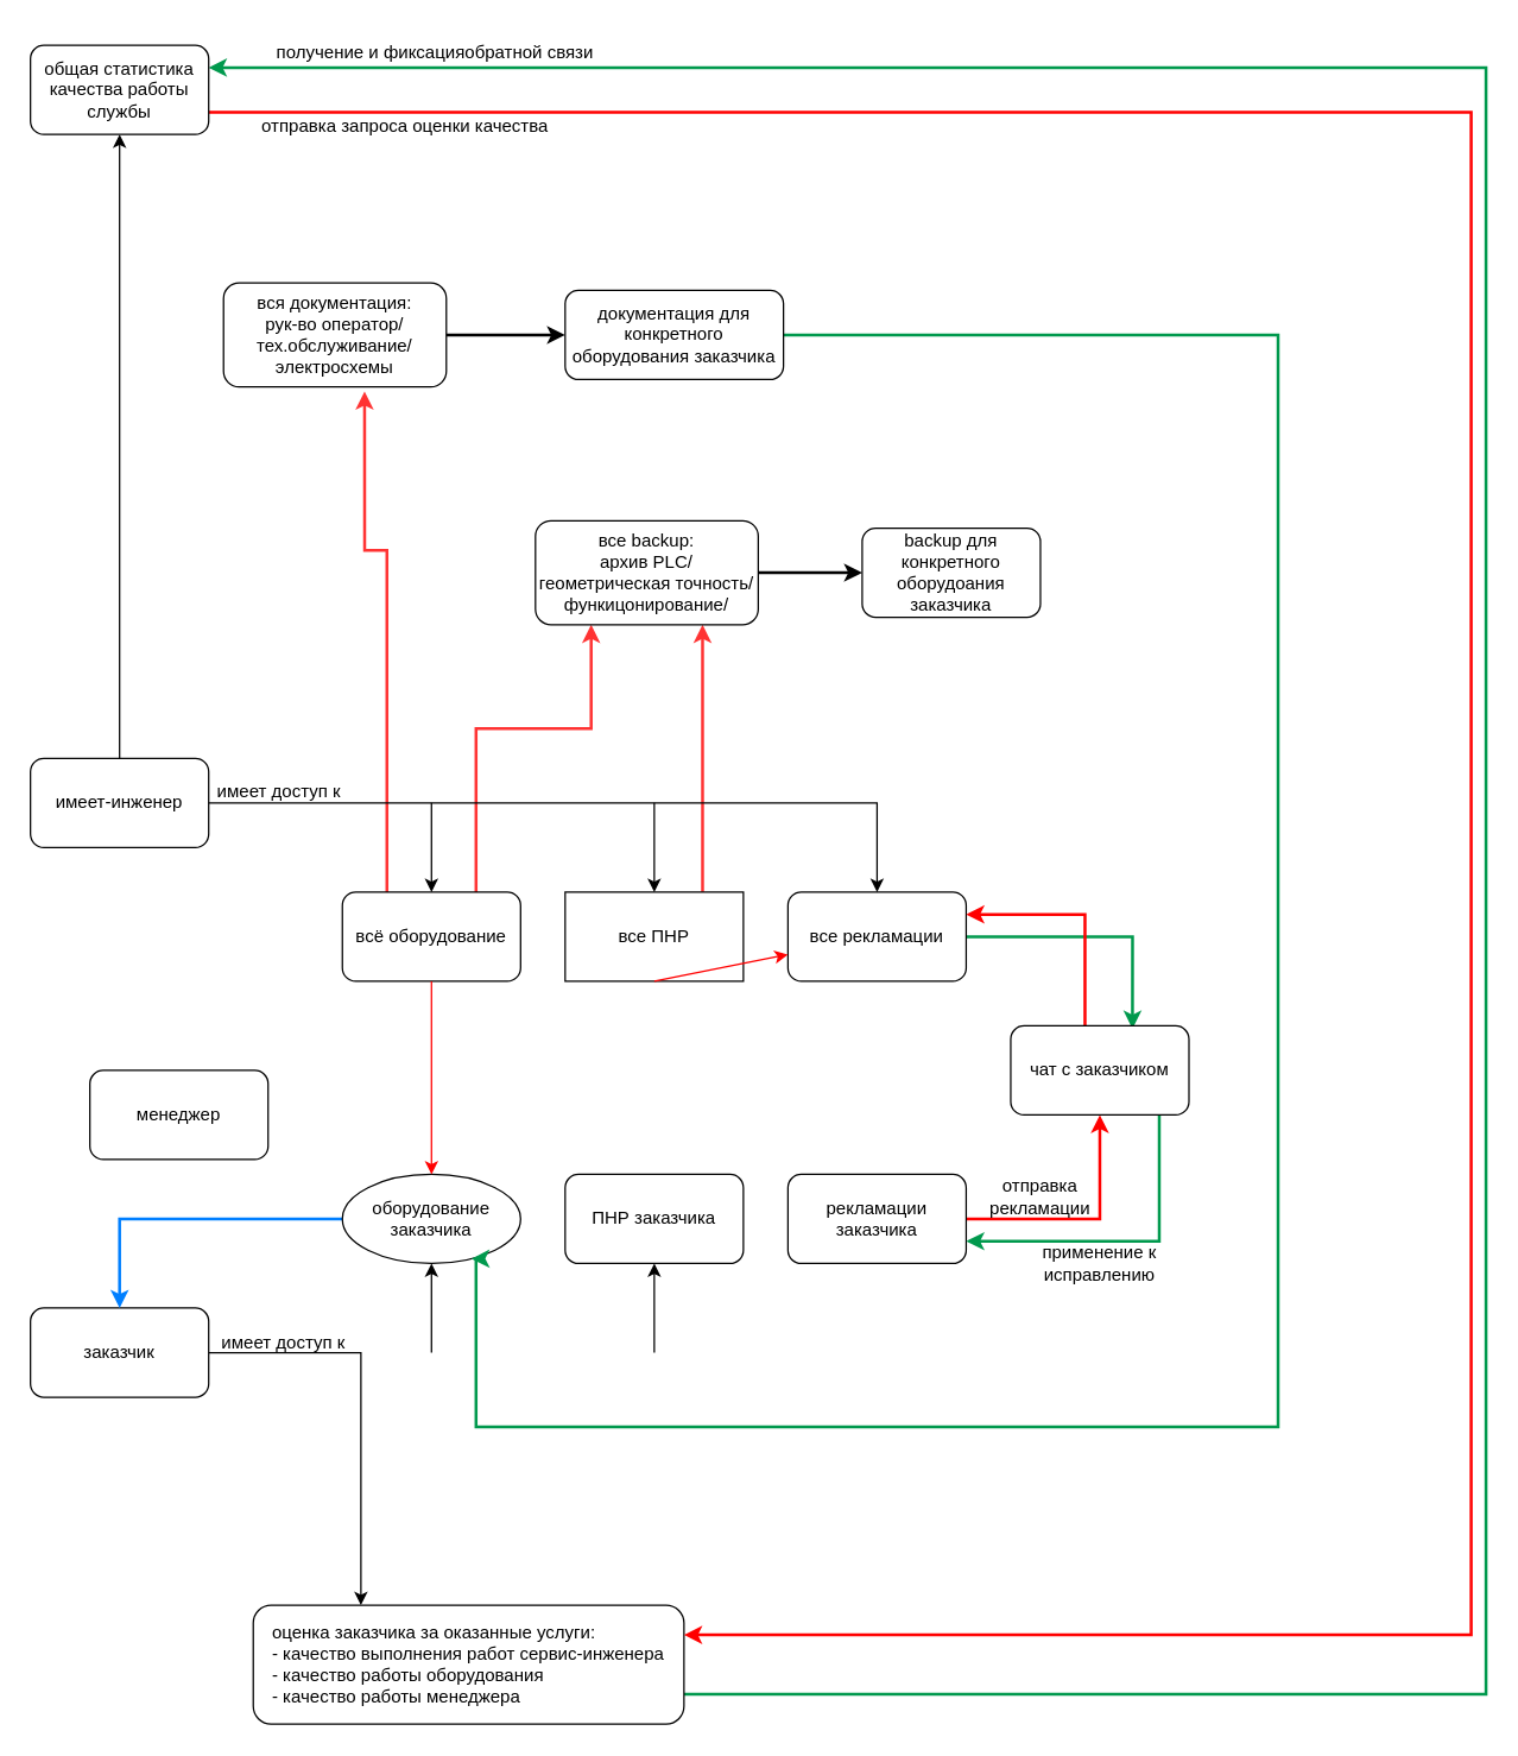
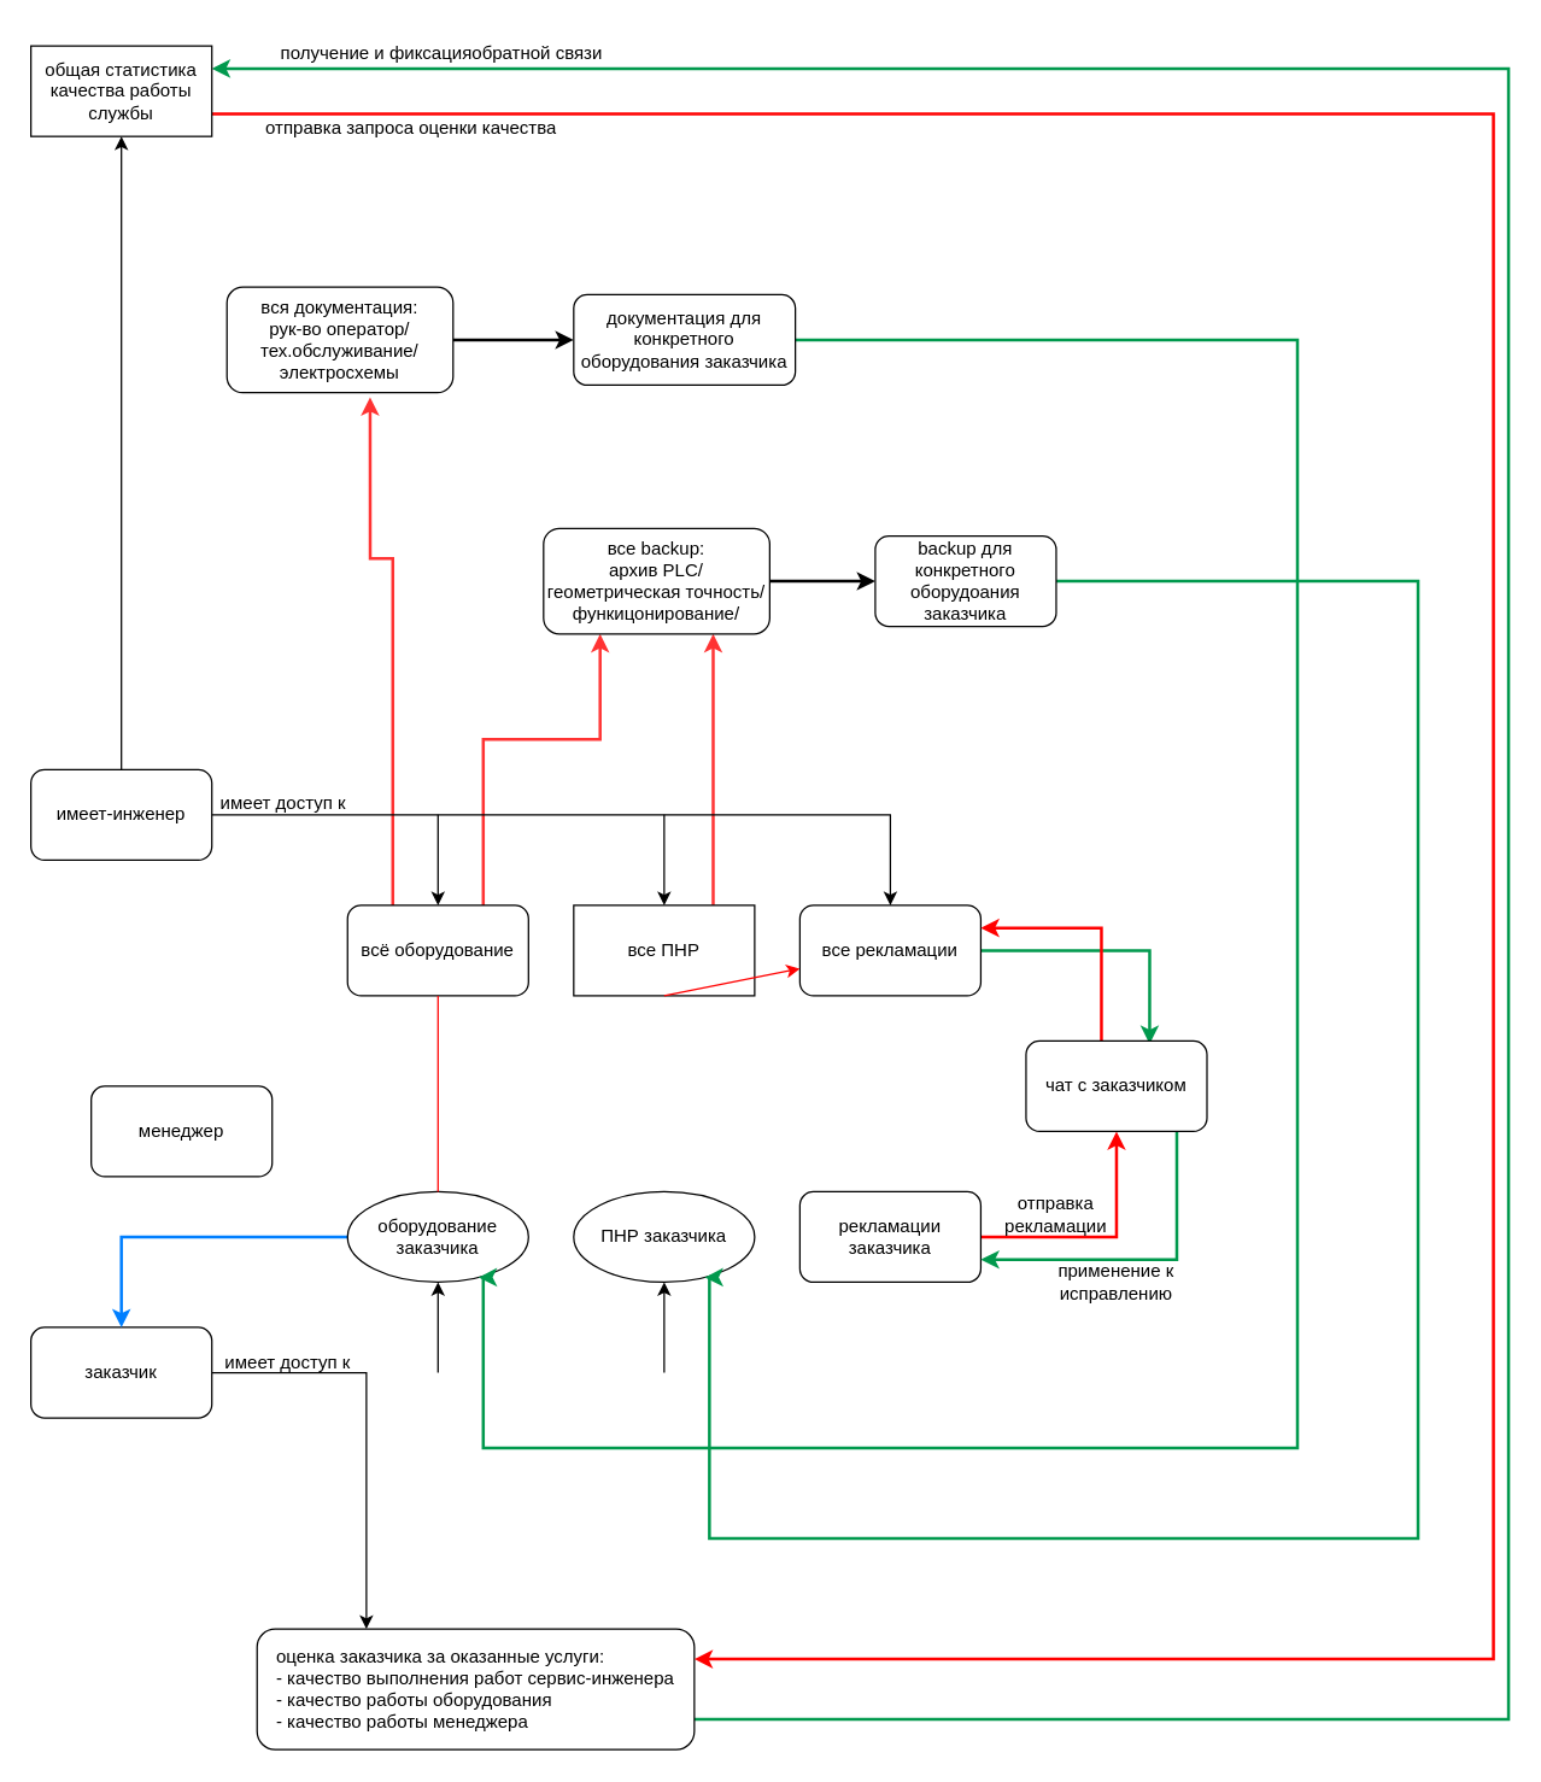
- <mxCell id="43" value="общая статистика качества работы службы" style="rounded=1;whiteSpace=wrap;html=1;" vertex="1" parent="1"><mxGeometry x="20" y="30" width="120" height="60" as="geometry" /></mxCell>
+ <mxCell id="43" value="общая статистика качества работы службы" style="whiteSpace=wrap;html=1;rounded=0;" vertex="1" parent="1"><mxGeometry x="20" y="30" width="120" height="60" as="geometry" /></mxCell>
- <mxCell id="30" value="" style="endArrow=classic;html=1;rounded=0;exitX=0.5;exitY=1;exitDx=0;exitDy=0;entryX=0.5;entryY=0;entryDx=0;entryDy=0;strokeColor=#FF0000;" edge="1" parent="1" source="8" target="10"><mxGeometry width="50" height="50" relative="1" as="geometry"><mxPoint x="350" y="710" as="sourcePoint" /><mxPoint x="400" y="660" as="targetPoint" /></mxGeometry></mxCell>
+ <mxCell id="30" value="" style="endArrow=none;html=1;rounded=0;exitX=0.5;exitY=1;exitDx=0;exitDy=0;entryX=0.5;entryY=0;entryDx=0;entryDy=0;strokeColor=#FF0000;" edge="1" parent="1" source="8" target="10"><mxGeometry width="50" height="50" relative="1" as="geometry"><mxPoint x="350" y="710" as="sourcePoint" /><mxPoint x="400" y="660" as="targetPoint" /></mxGeometry></mxCell>
- <mxCell id="15" value="ПНР заказчика" style="rounded=1;whiteSpace=wrap;html=1;" vertex="1" parent="1"><mxGeometry x="380" y="790" width="120" height="60" as="geometry" /></mxCell>
+ <mxCell id="15" value="ПНР заказчика" style="ellipse;whiteSpace=wrap;html=1;" vertex="1" parent="1"><mxGeometry x="380" y="790" width="120" height="60" as="geometry" /></mxCell>
+ <mxCell id="34" style="edgeStyle=orthogonalEdgeStyle;rounded=0;orthogonalLoop=1;jettySize=auto;html=1;exitX=1;exitY=0.5;exitDx=0;exitDy=0;entryX=0.75;entryY=1;entryDx=0;entryDy=0;strokeColor=#00994D;strokeWidth=2;" edge="1" parent="1" source="35" target="15"><mxGeometry relative="1" as="geometry"><Array as="points"><mxPoint x="940" y="385" /><mxPoint x="940" y="1020" /><mxPoint x="470" y="1020" /></Array></mxGeometry></mxCell>
